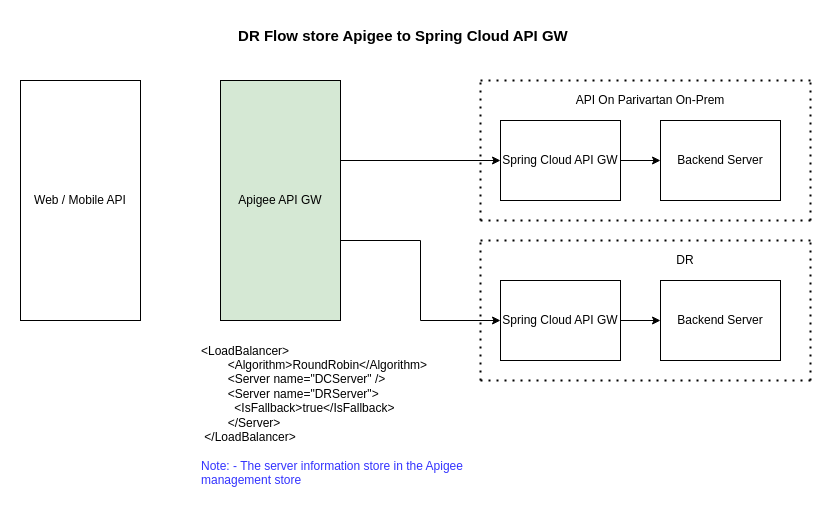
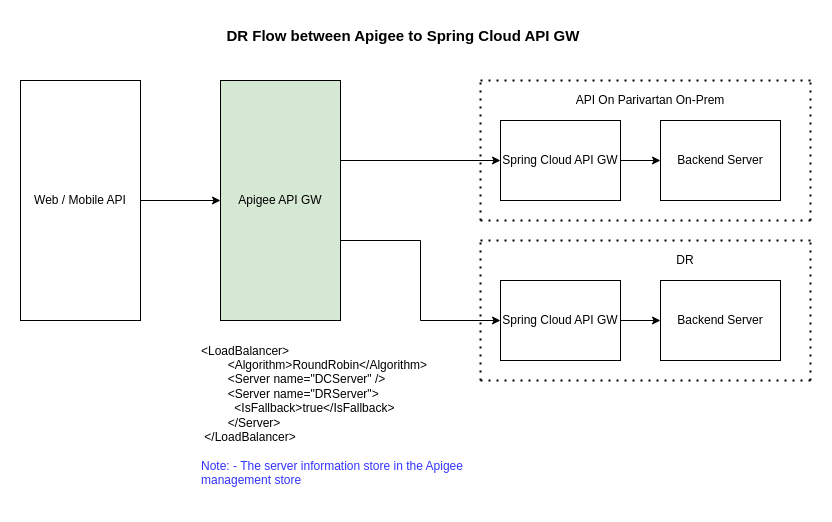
- <mxCell id="24" value="&lt;font style=&quot;font-size: 15px&quot;&gt;&lt;b&gt;DR Flow store Apigee to Spring Cloud API GW&amp;nbsp;&lt;/b&gt;&lt;/font&gt;" style="text;html=1;strokeColor=none;fillColor=none;align=center;verticalAlign=middle;whiteSpace=wrap;rounded=0;" parent="1" vertex="1"><mxGeometry x="220" y="20" width="370" height="30" as="geometry" /></mxCell>
+ <mxCell id="24" value="&lt;font style=&quot;font-size: 15px&quot;&gt;&lt;b&gt;DR Flow between Apigee to Spring Cloud API GW&amp;nbsp;&lt;/b&gt;&lt;/font&gt;" style="text;html=1;strokeColor=none;fillColor=none;align=center;verticalAlign=middle;whiteSpace=wrap;rounded=0;" parent="1" vertex="1"><mxGeometry x="220" y="20" width="370" height="30" as="geometry" /></mxCell>
+ <mxCell id="2" style="edgeStyle=orthogonalEdgeStyle;rounded=0;orthogonalLoop=1;jettySize=auto;html=1;entryX=0;entryY=0.5;entryDx=0;entryDy=0;" parent="1" source="3" target="6" edge="1"><mxGeometry relative="1" as="geometry" /></mxCell>
